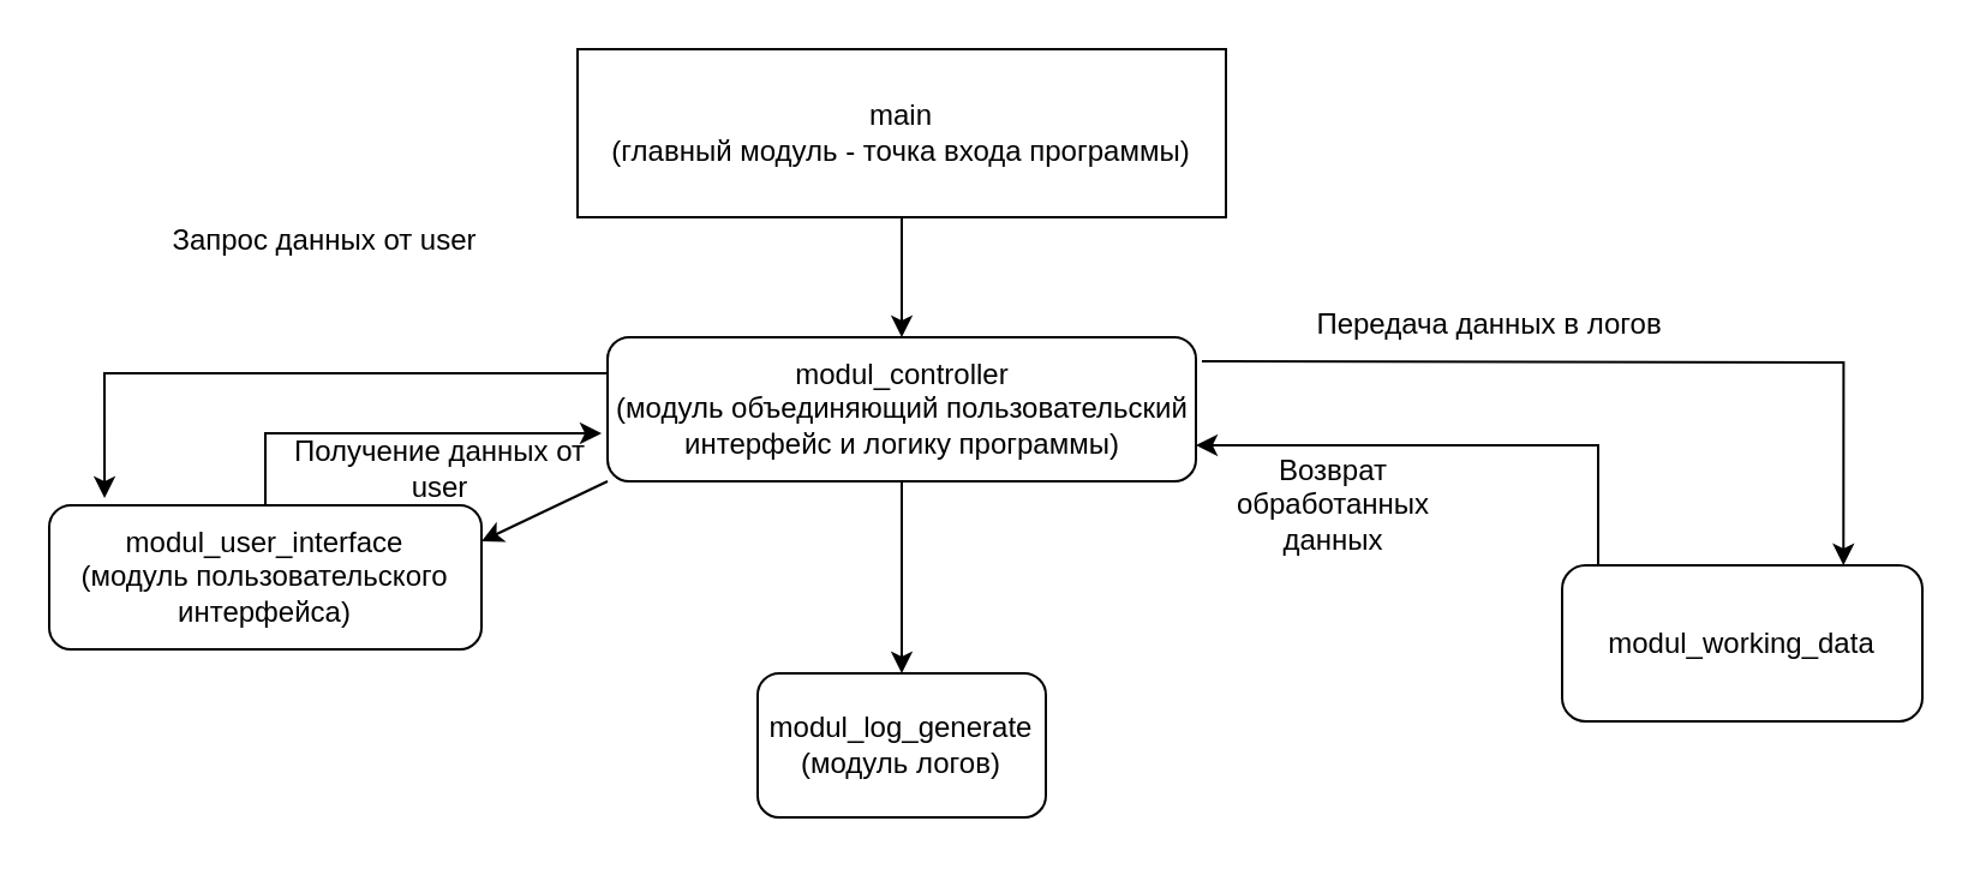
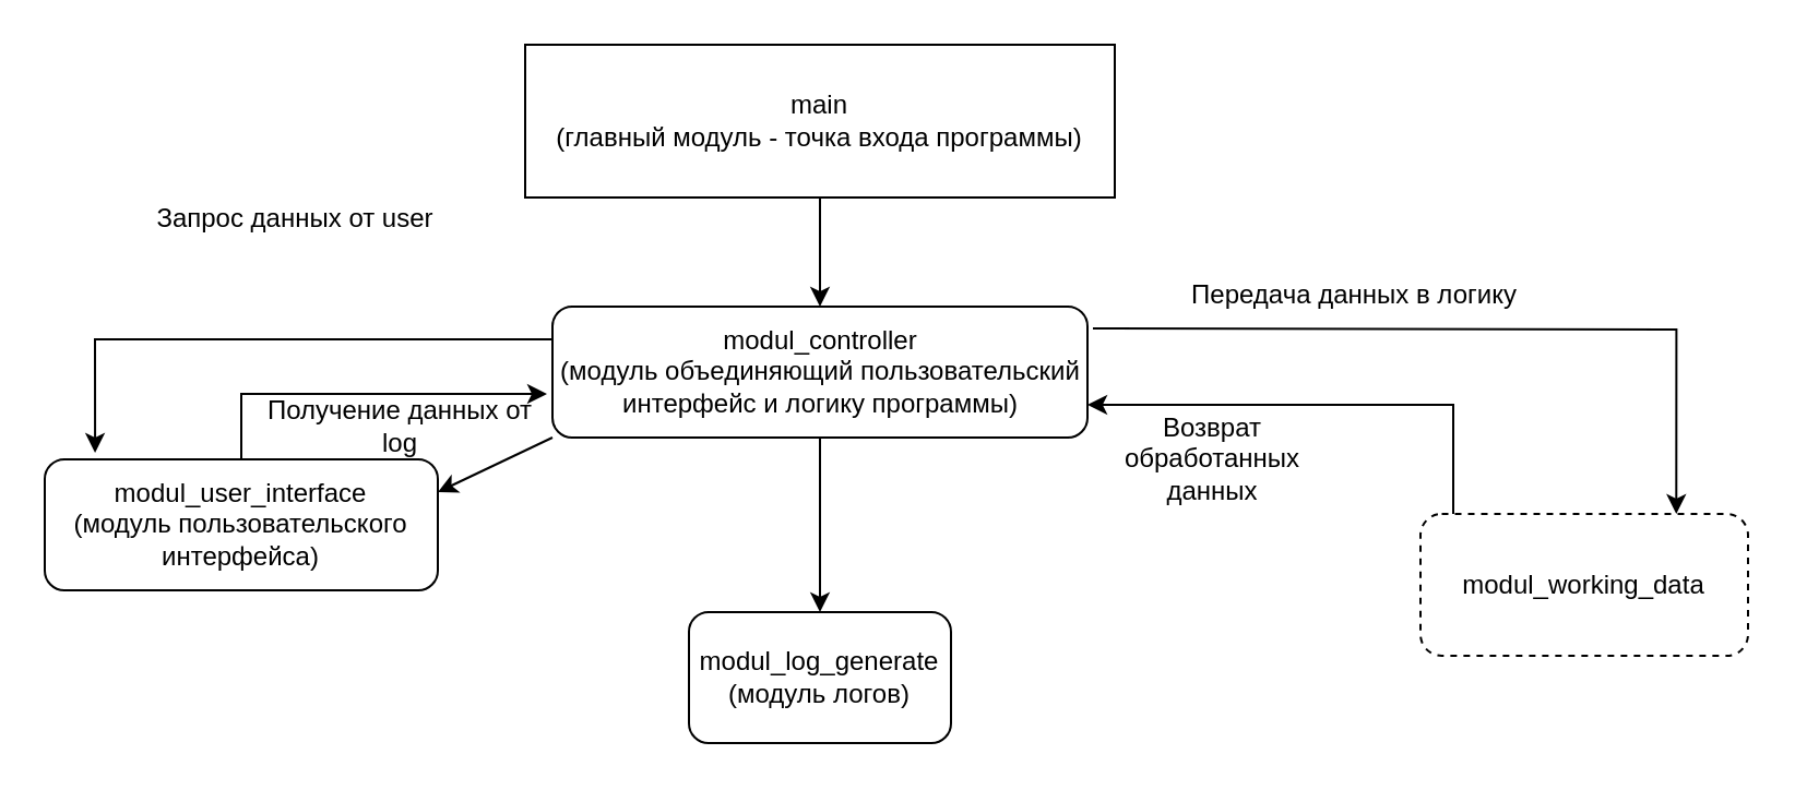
- <mxCell id="16" value="Передача данных в логов" style="text;html=1;strokeColor=none;fillColor=none;align=center;verticalAlign=middle;whiteSpace=wrap;rounded=0;" parent="1" vertex="1"><mxGeometry x="540" y="120" width="160" height="30" as="geometry" /></mxCell>
+ <mxCell id="16" value="Передача данных в логику" style="text;html=1;strokeColor=none;fillColor=none;align=center;verticalAlign=middle;whiteSpace=wrap;rounded=0;" parent="1" vertex="1"><mxGeometry x="540" y="120" width="160" height="30" as="geometry" /></mxCell>
- <mxCell id="12" value="Получение данных от user" style="text;html=1;strokeColor=none;fillColor=none;align=center;verticalAlign=middle;whiteSpace=wrap;rounded=0;" parent="1" vertex="1"><mxGeometry x="112.5" y="180" width="140" height="30" as="geometry" /></mxCell>
+ <mxCell id="12" value="Получение данных от log" style="text;html=1;strokeColor=none;fillColor=none;align=center;verticalAlign=middle;whiteSpace=wrap;rounded=0;" parent="1" vertex="1"><mxGeometry x="112.5" y="180" width="140" height="30" as="geometry" /></mxCell>
- <mxCell id="14" value="&lt;span style=&quot;background-color: rgb(255, 255, 255);&quot;&gt;modul_working_data&lt;/span&gt;" style="rounded=1;whiteSpace=wrap;html=1;" parent="1" vertex="1"><mxGeometry x="650" y="235" width="150" height="65" as="geometry" /></mxCell>
+ <mxCell id="14" value="&lt;span style=&quot;background-color: rgb(255, 255, 255);&quot;&gt;modul_working_data&lt;/span&gt;" style="rounded=1;whiteSpace=wrap;html=1;dashed=1;" parent="1" vertex="1"><mxGeometry x="650" y="235" width="150" height="65" as="geometry" /></mxCell>
